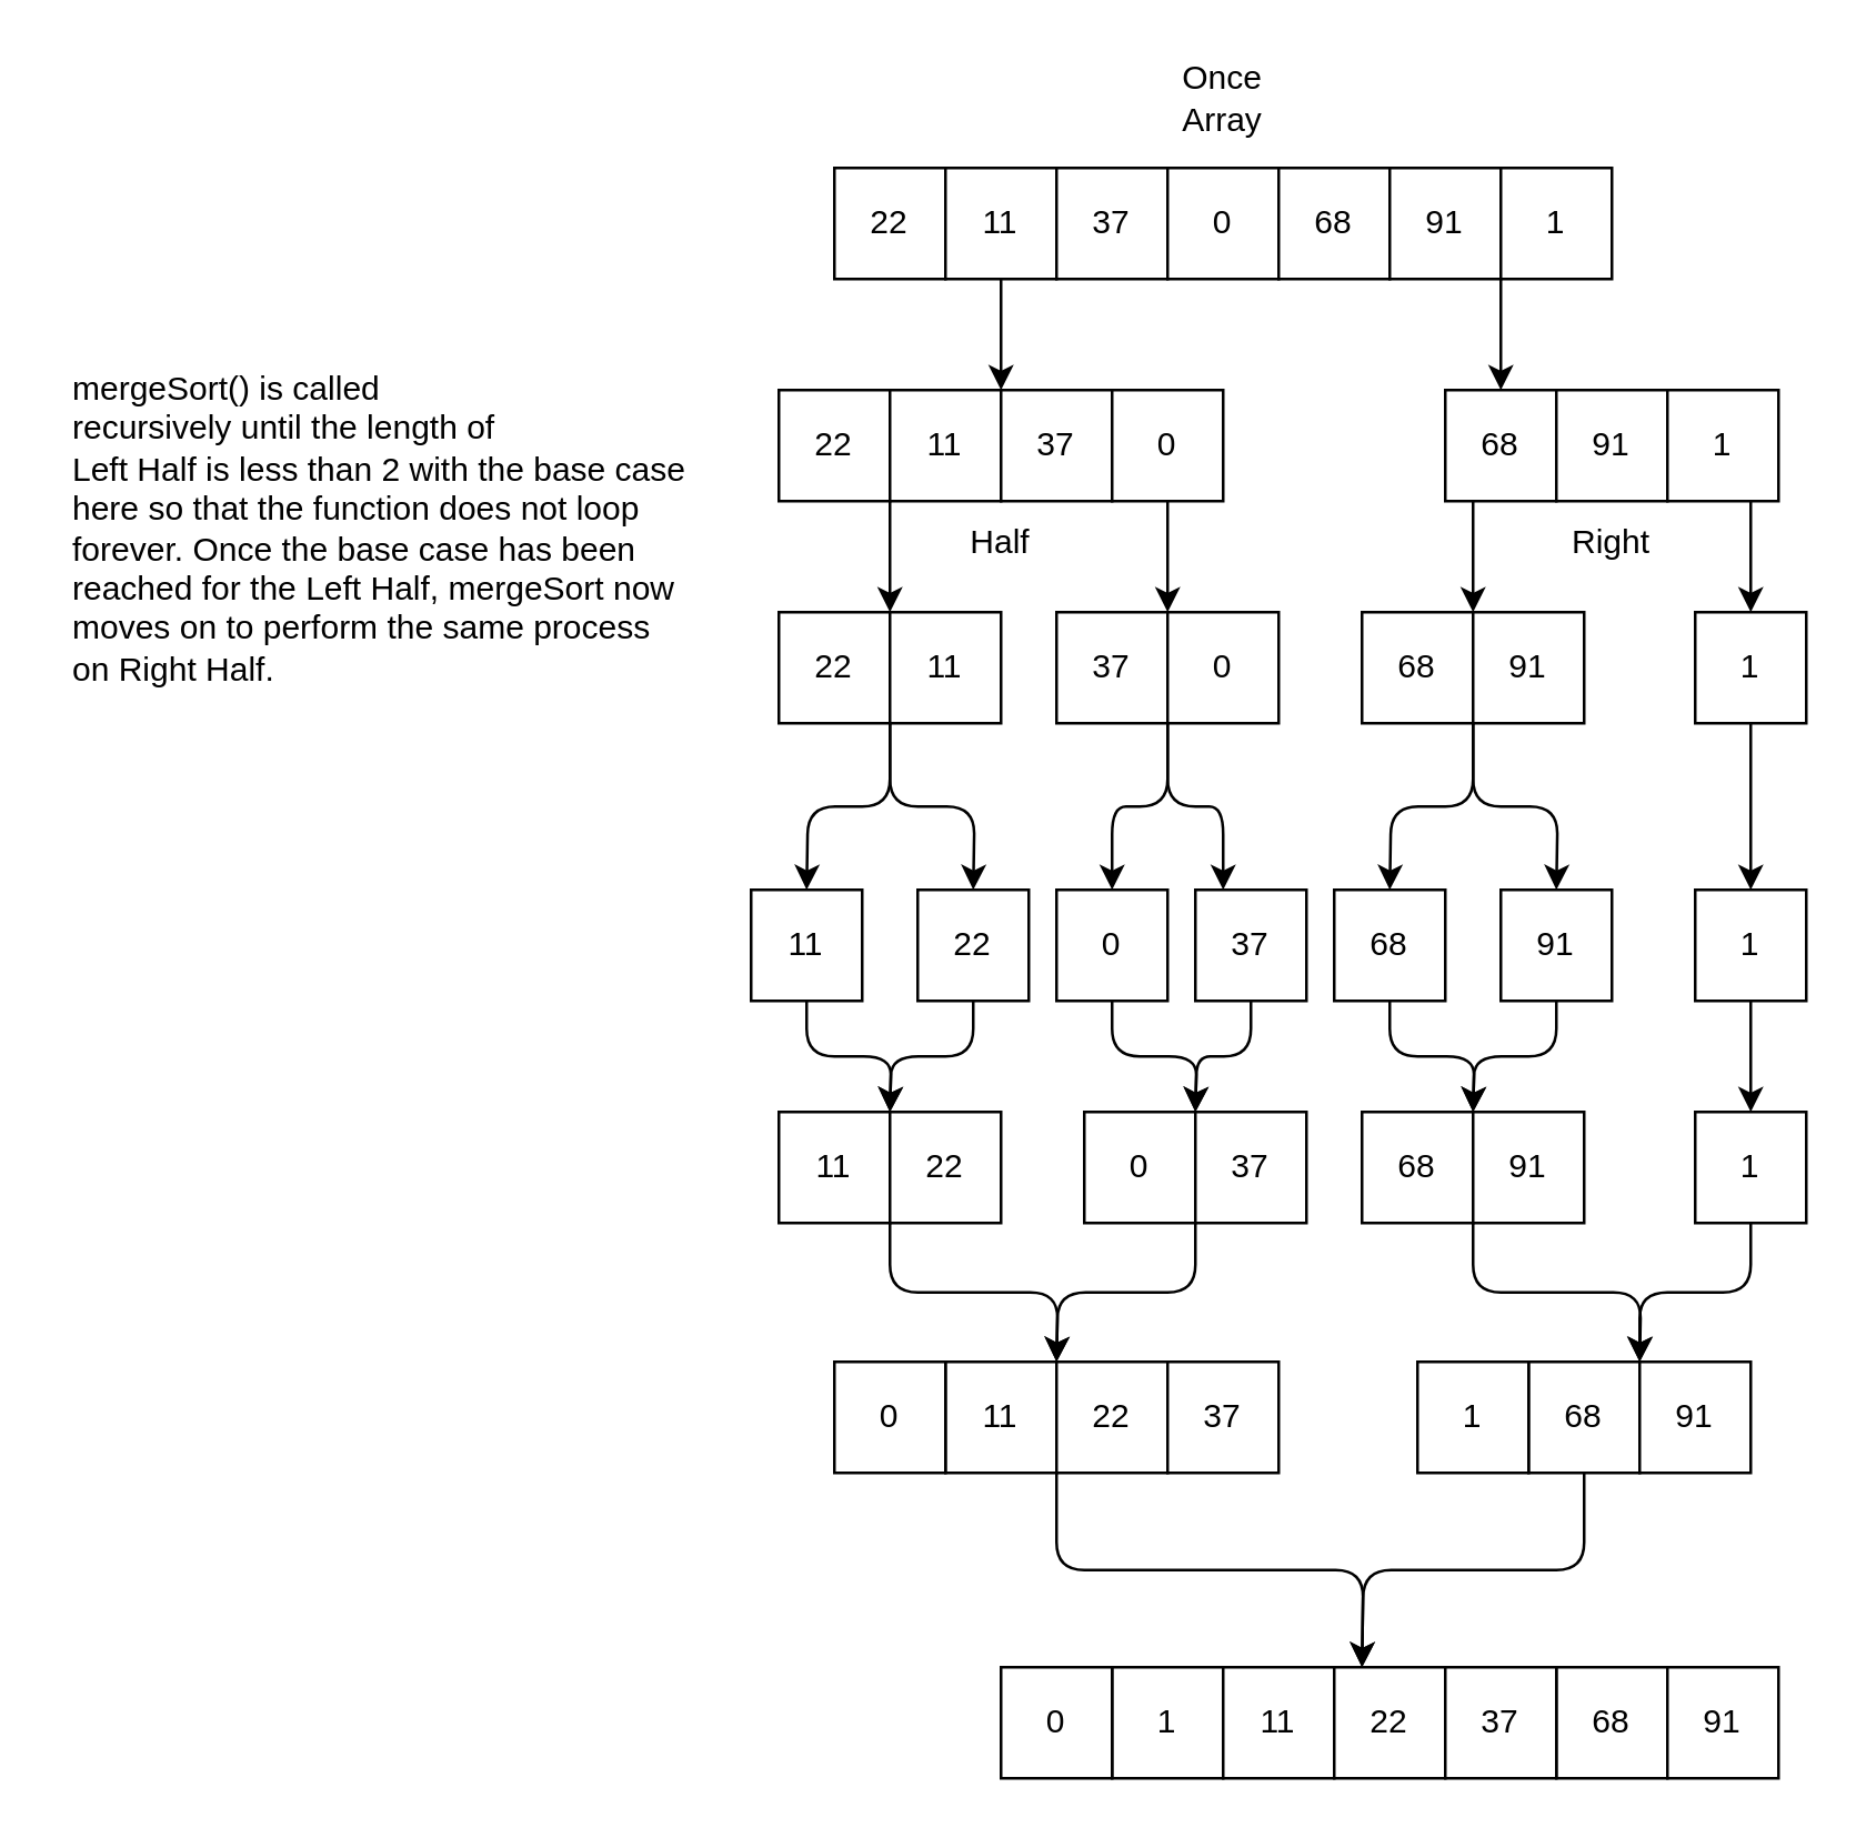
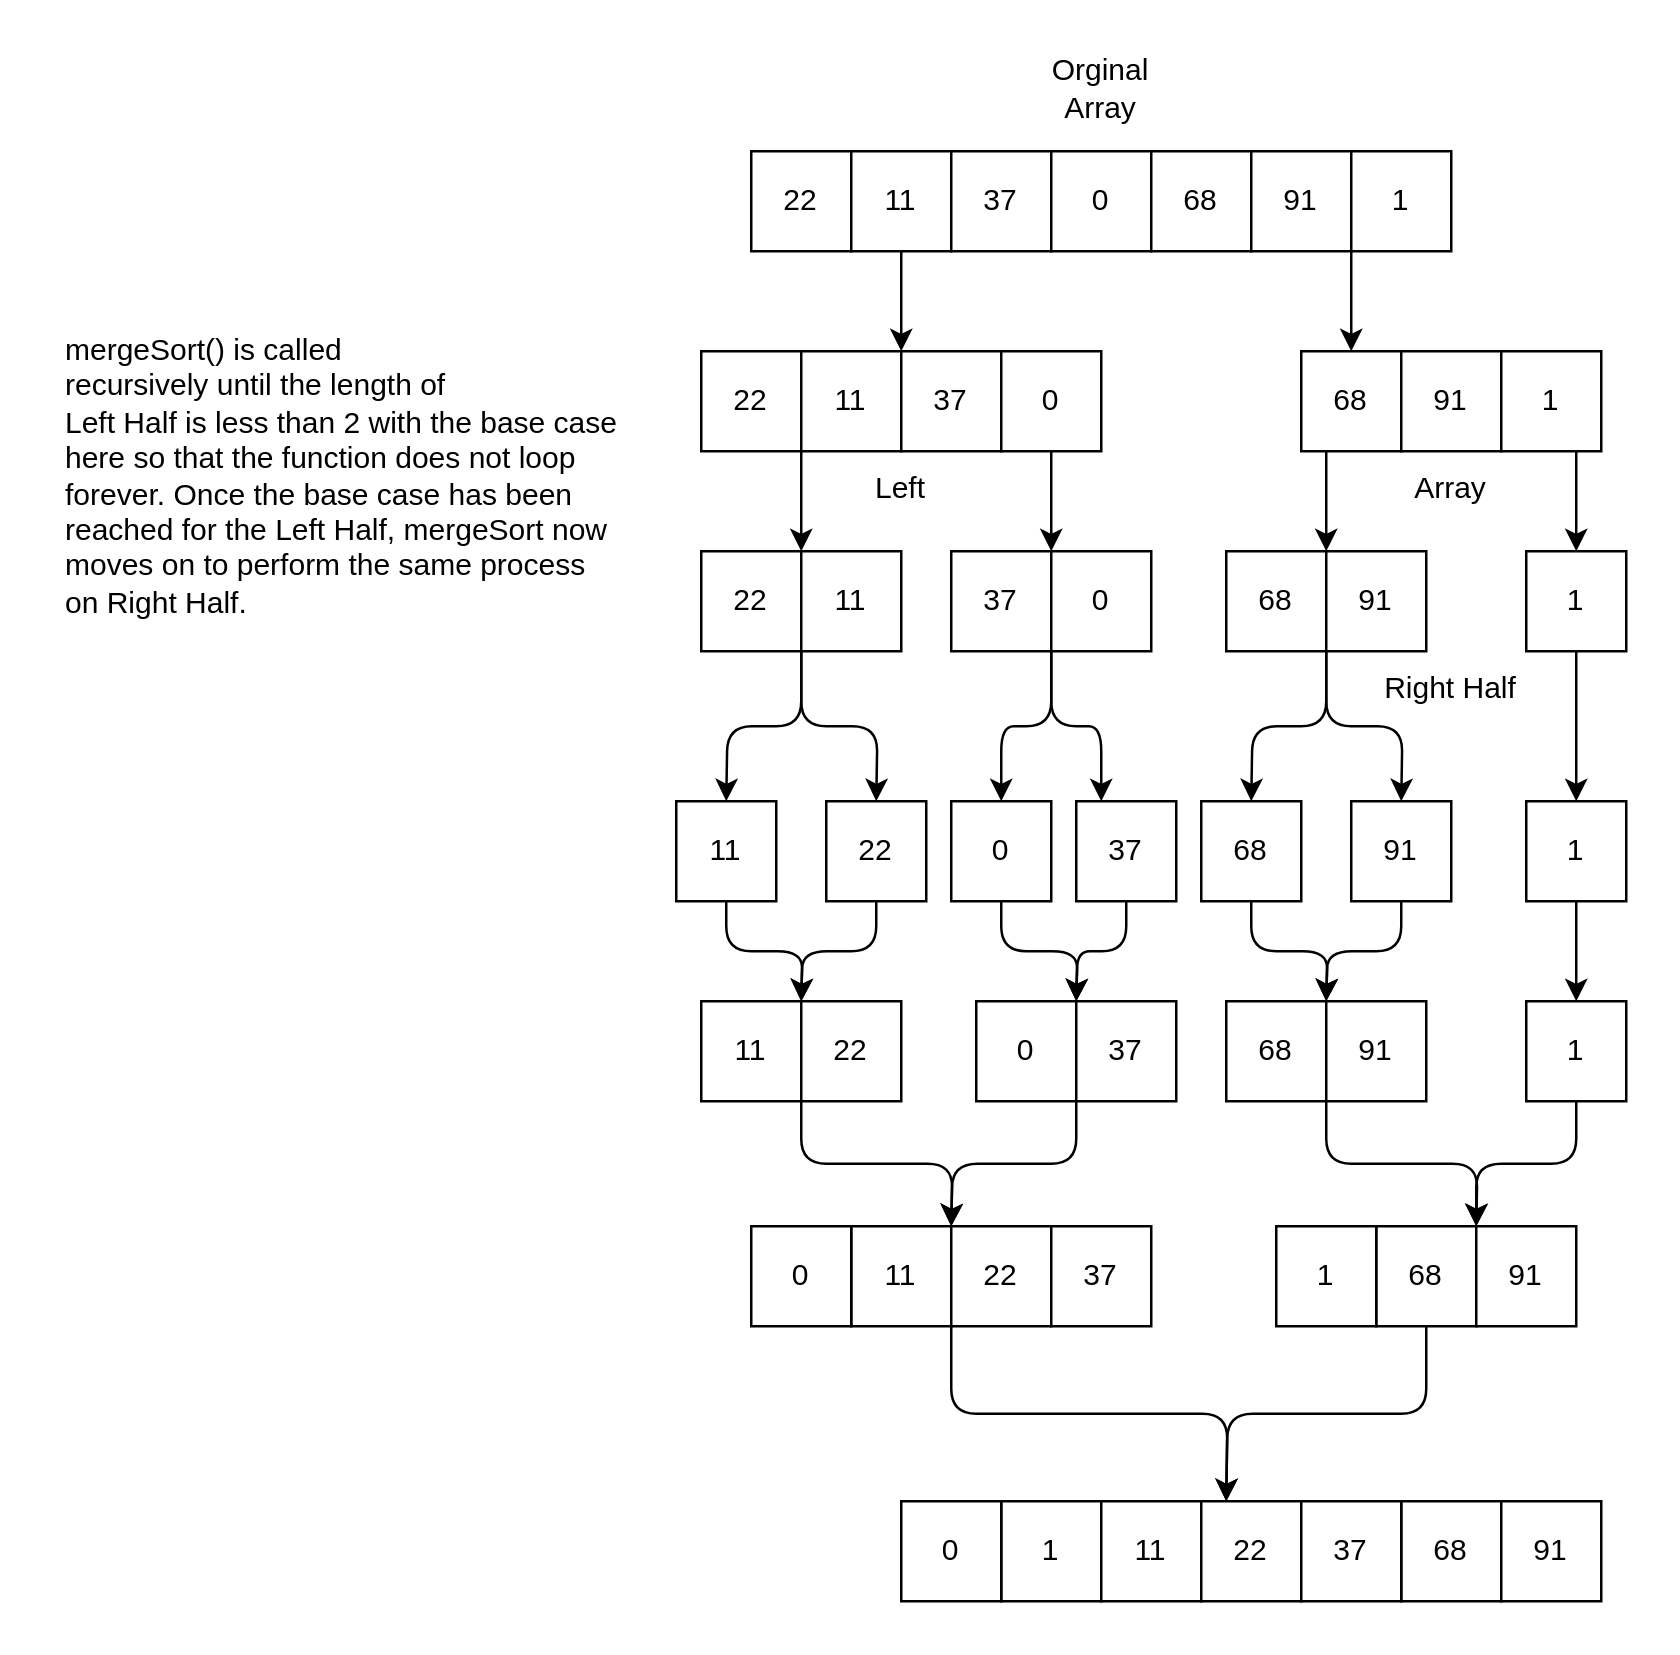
- <mxCell id="20" value="Once Array" style="text;html=1;strokeColor=none;fillColor=none;align=center;verticalAlign=middle;whiteSpace=wrap;rounded=0;" vertex="1" parent="1"><mxGeometry x="410" y="20" width="60" height="30" as="geometry" /></mxCell>
+ <mxCell id="20" value="Orginal Array" style="text;html=1;strokeColor=none;fillColor=none;align=center;verticalAlign=middle;whiteSpace=wrap;rounded=0;" vertex="1" parent="1"><mxGeometry x="410" y="20" width="60" height="30" as="geometry" /></mxCell>
- <mxCell id="21" value="Half" style="text;html=1;strokeColor=none;fillColor=none;align=center;verticalAlign=middle;whiteSpace=wrap;rounded=0;" vertex="1" parent="1"><mxGeometry x="330" y="180" width="60" height="30" as="geometry" /></mxCell>
+ <mxCell id="21" value="Left" style="text;html=1;strokeColor=none;fillColor=none;align=center;verticalAlign=middle;whiteSpace=wrap;rounded=0;" vertex="1" parent="1"><mxGeometry x="330" y="180" width="60" height="30" as="geometry" /></mxCell>
- <mxCell id="22" value="Right" style="text;html=1;strokeColor=none;fillColor=none;align=center;verticalAlign=middle;whiteSpace=wrap;rounded=0;" vertex="1" parent="1"><mxGeometry x="550" y="180" width="60" height="30" as="geometry" /></mxCell>
+ <mxCell id="22" value="Array" style="text;html=1;strokeColor=none;fillColor=none;align=center;verticalAlign=middle;whiteSpace=wrap;rounded=0;" vertex="1" parent="1"><mxGeometry x="550" y="180" width="60" height="30" as="geometry" /></mxCell>
+ <mxCell id="59" value="Right Half" style="text;html=1;strokeColor=none;fillColor=none;align=center;verticalAlign=middle;whiteSpace=wrap;rounded=0;" vertex="1" parent="1"><mxGeometry x="550" y="260" width="60" height="30" as="geometry" /></mxCell>
